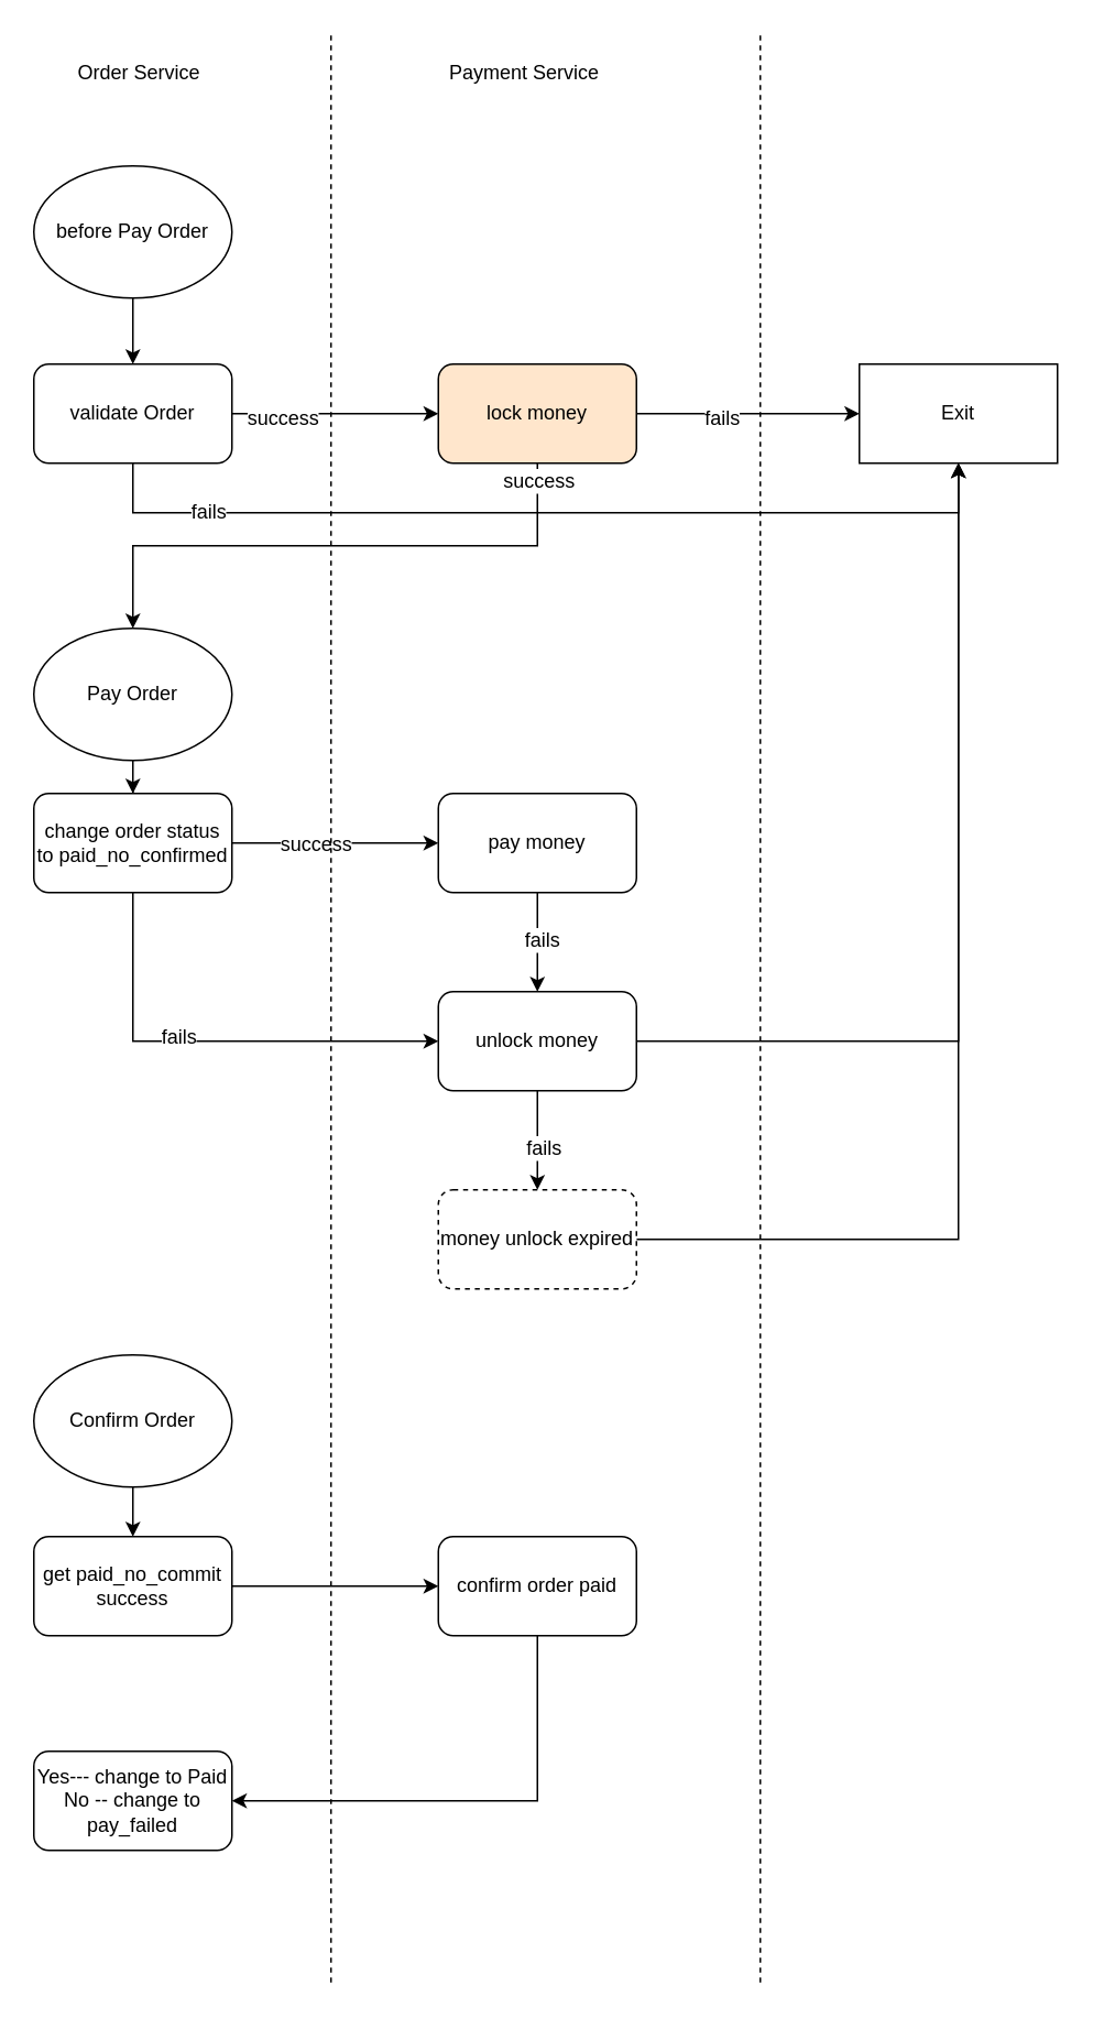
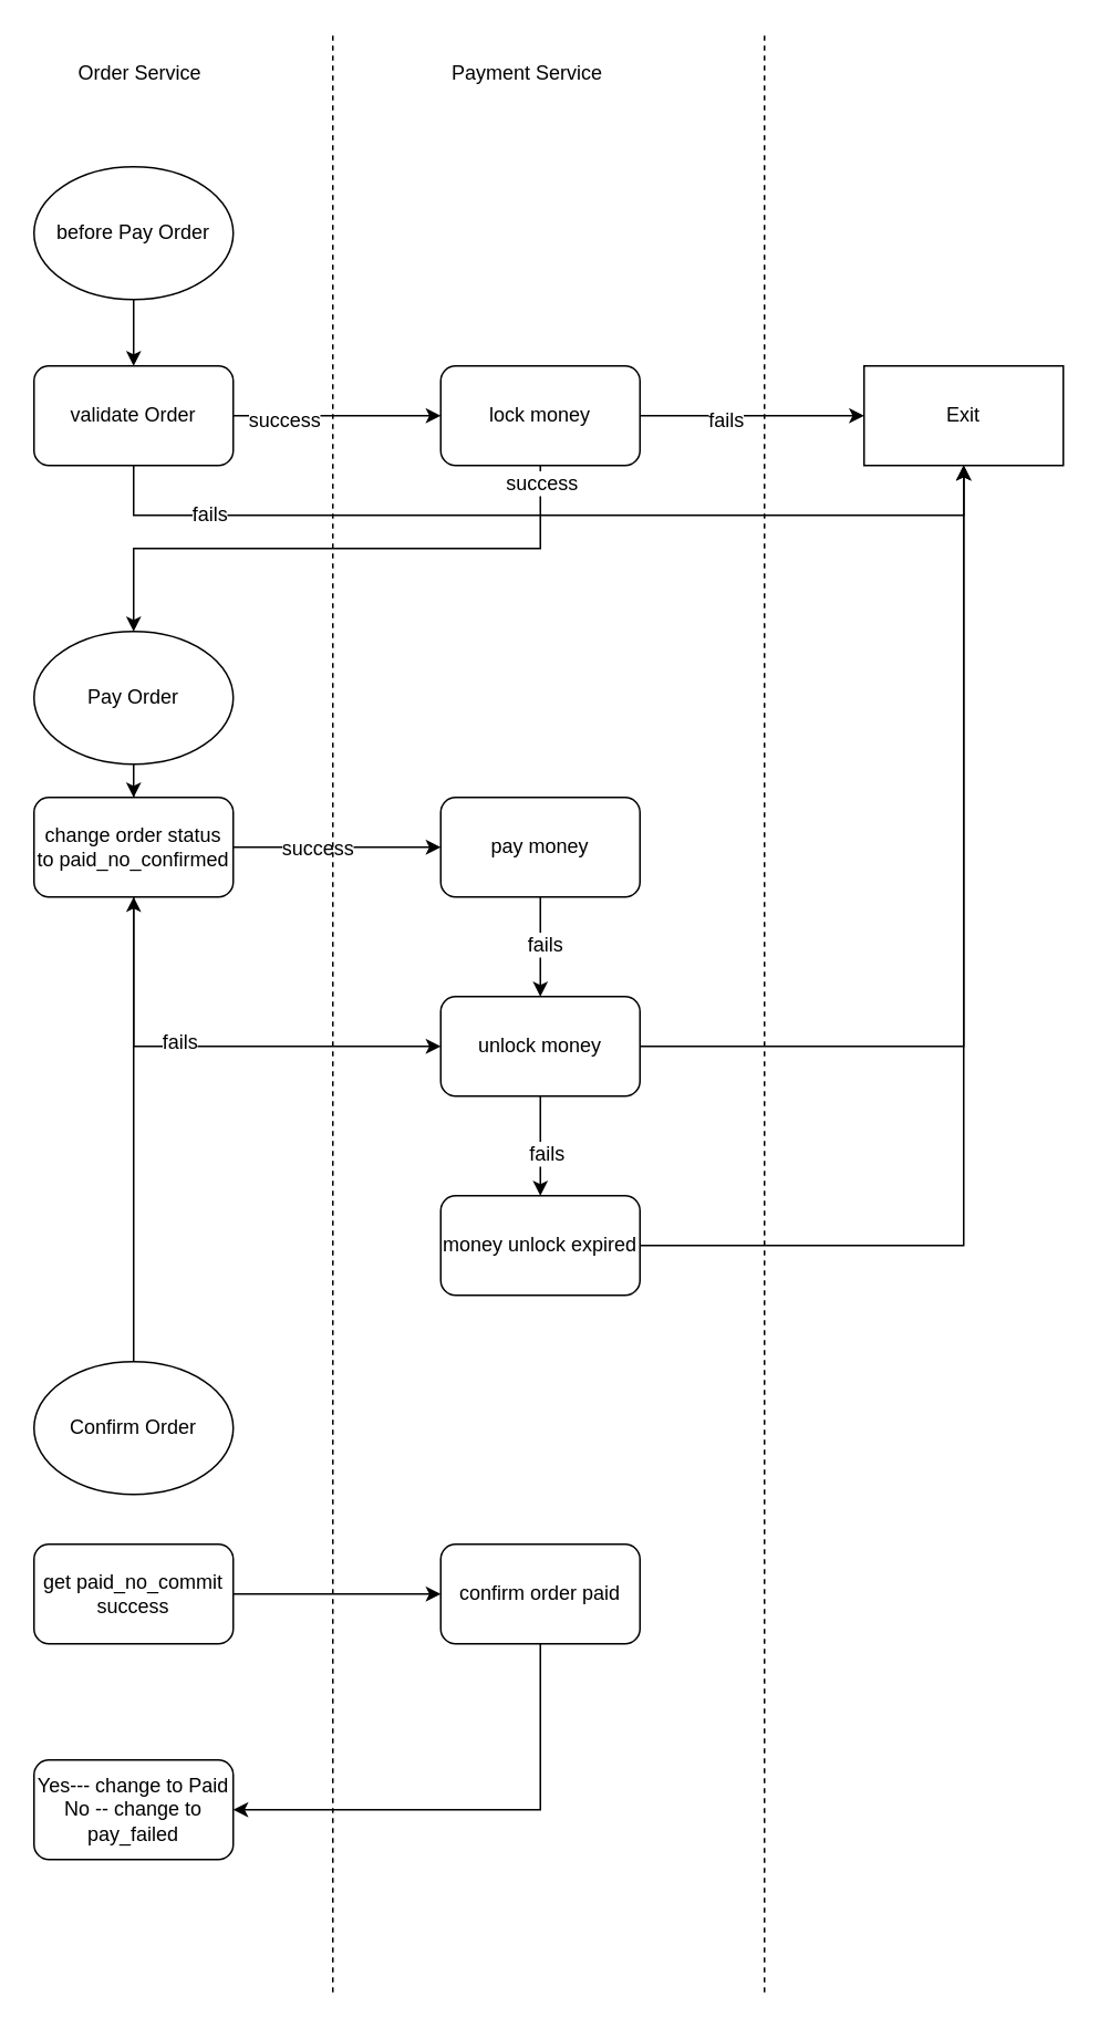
- <mxCell id="13" value="lock money" style="rounded=1;whiteSpace=wrap;html=1;fillColor=#ffe6cc;" vertex="1" parent="1"><mxGeometry x="265" y="220" width="120" height="60" as="geometry" /></mxCell>
+ <mxCell id="13" value="lock money" style="rounded=1;whiteSpace=wrap;html=1;" vertex="1" parent="1"><mxGeometry x="265" y="220" width="120" height="60" as="geometry" /></mxCell>
- <mxCell id="30" value="money unlock expired" style="rounded=1;whiteSpace=wrap;html=1;dashed=1;" vertex="1" parent="1"><mxGeometry x="265" y="720" width="120" height="60" as="geometry" /></mxCell>
+ <mxCell id="30" value="money unlock expired" style="rounded=1;whiteSpace=wrap;html=1;" vertex="1" parent="1"><mxGeometry x="265" y="720" width="120" height="60" as="geometry" /></mxCell>
- <mxCell id="31" style="edgeStyle=orthogonalEdgeStyle;rounded=0;orthogonalLoop=1;jettySize=auto;html=1;entryX=0.5;entryY=0;entryDx=0;entryDy=0;" edge="1" parent="1" source="32" target="34"><mxGeometry relative="1" as="geometry" /></mxCell>
+ <mxCell id="31" style="edgeStyle=orthogonalEdgeStyle;rounded=0;orthogonalLoop=1;jettySize=auto;html=1;" edge="1" parent="1" source="32" target="21"><mxGeometry relative="1" as="geometry" /></mxCell>
